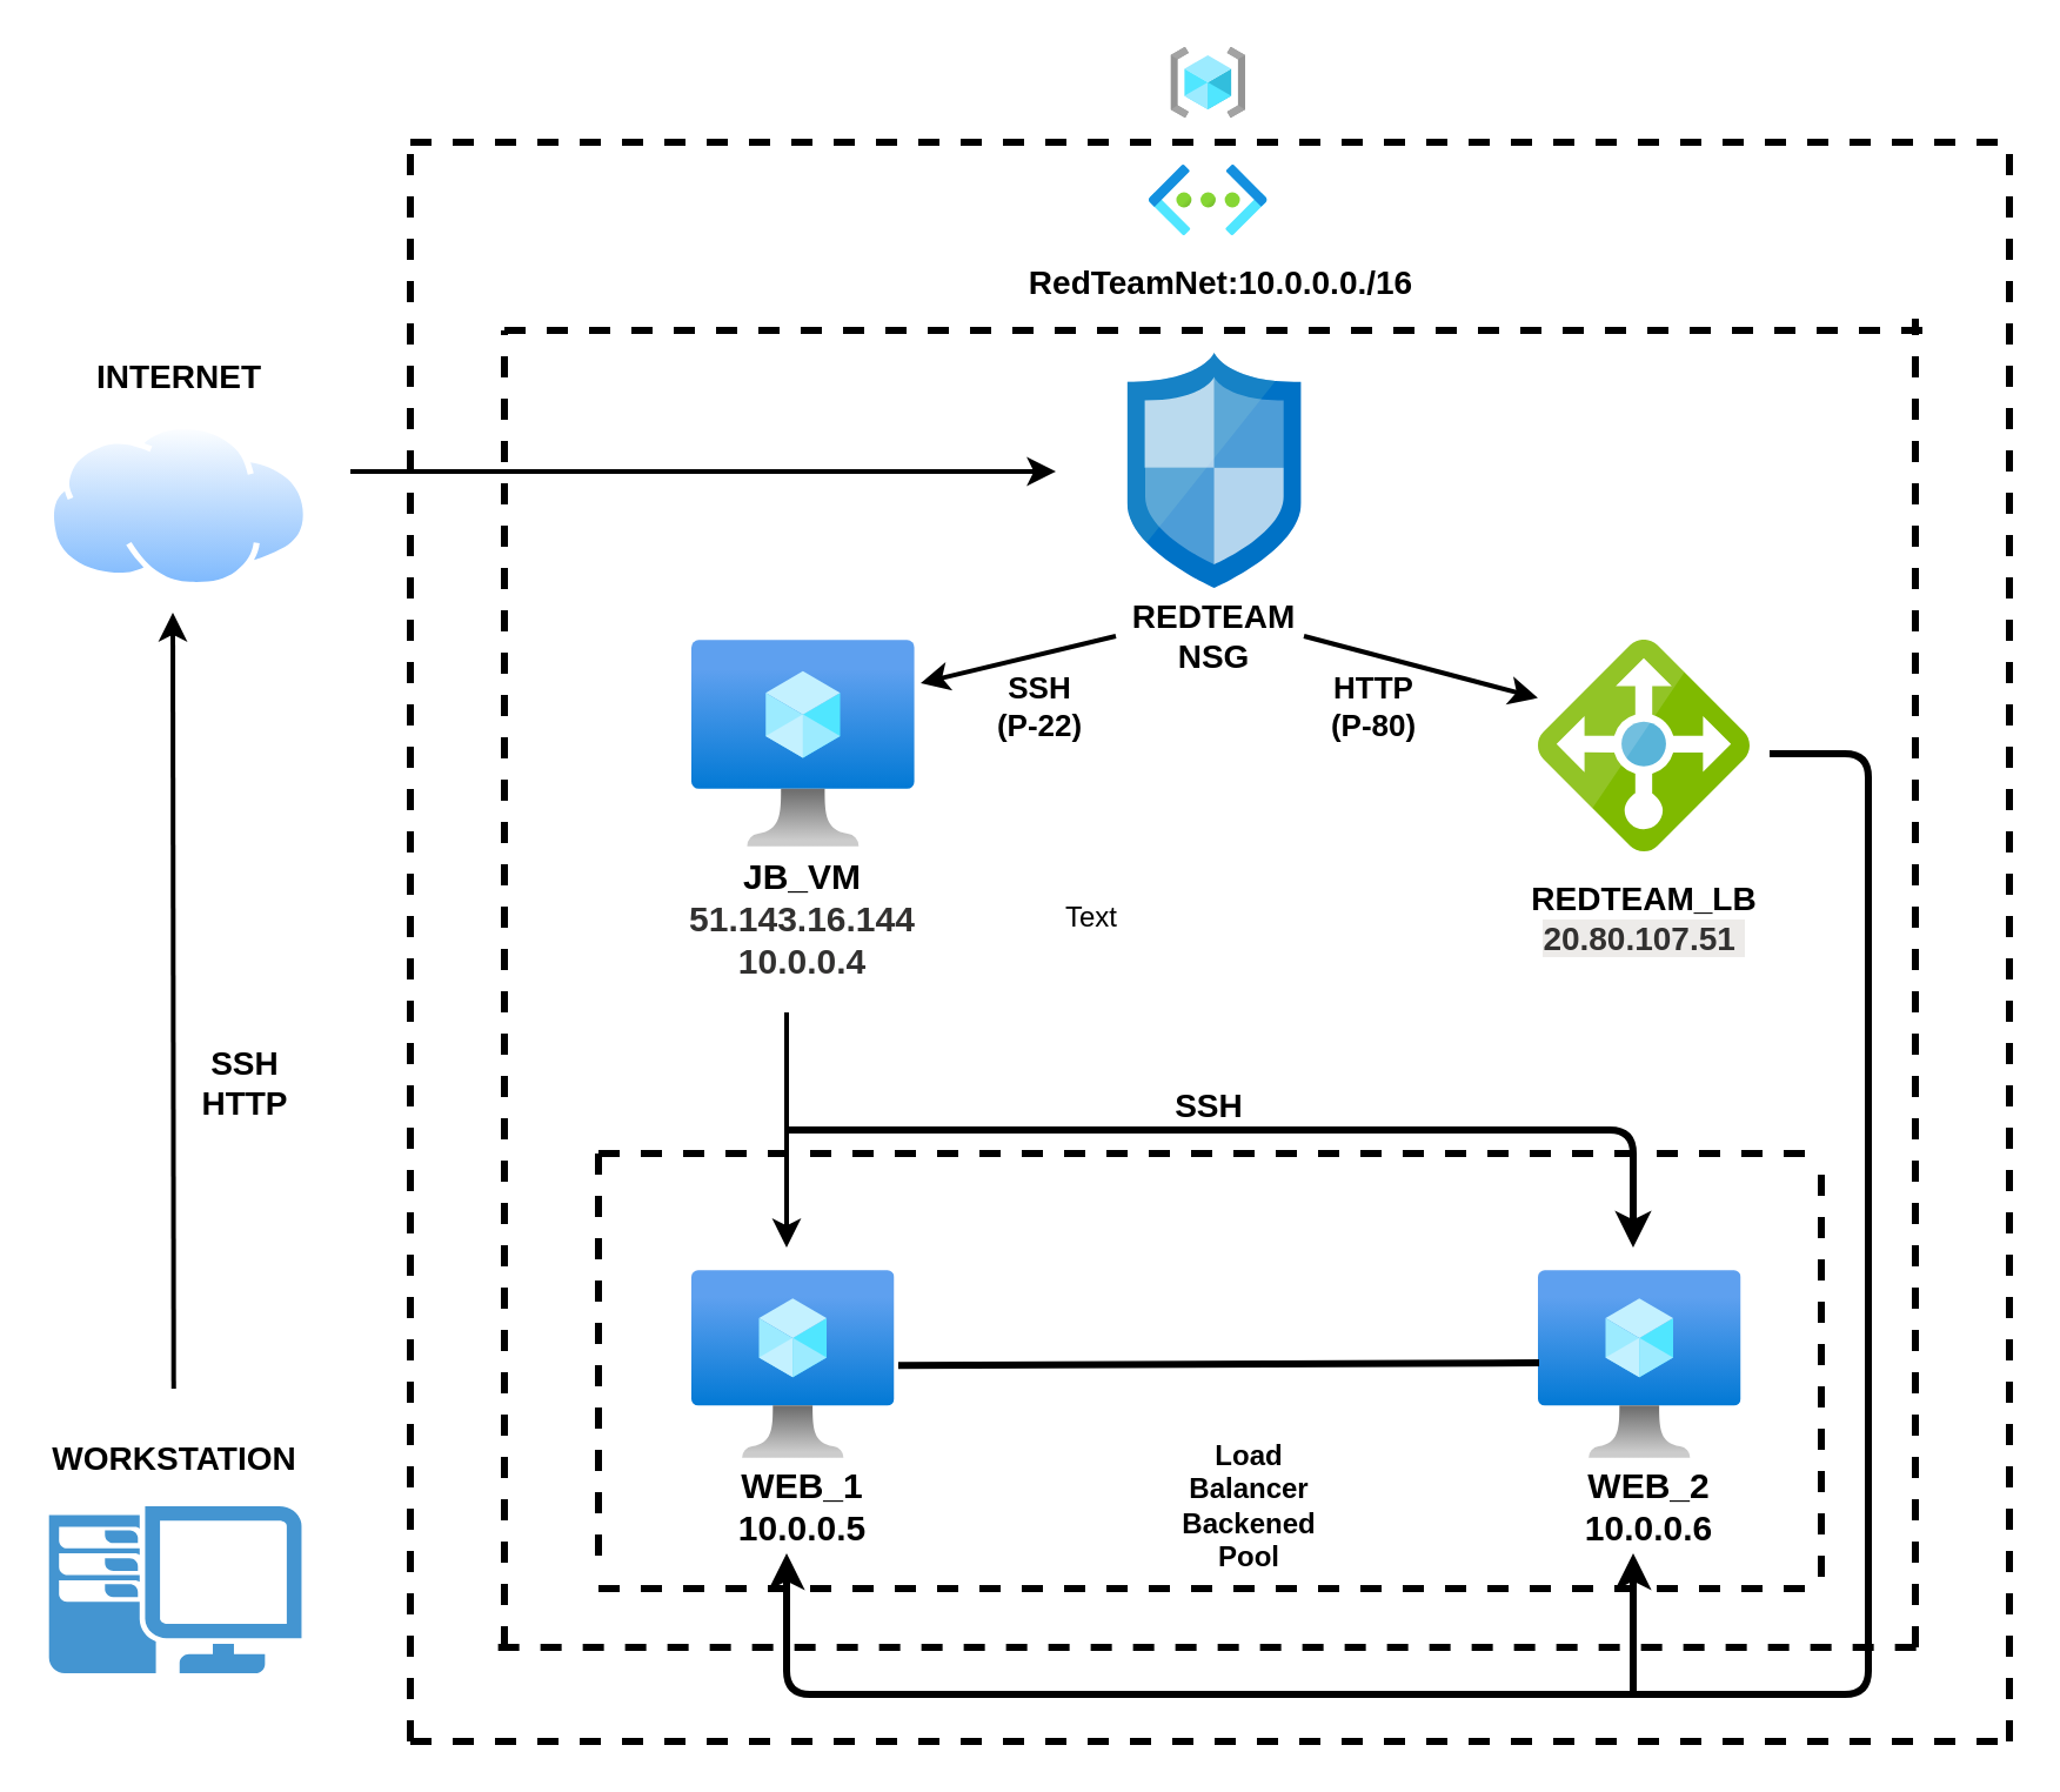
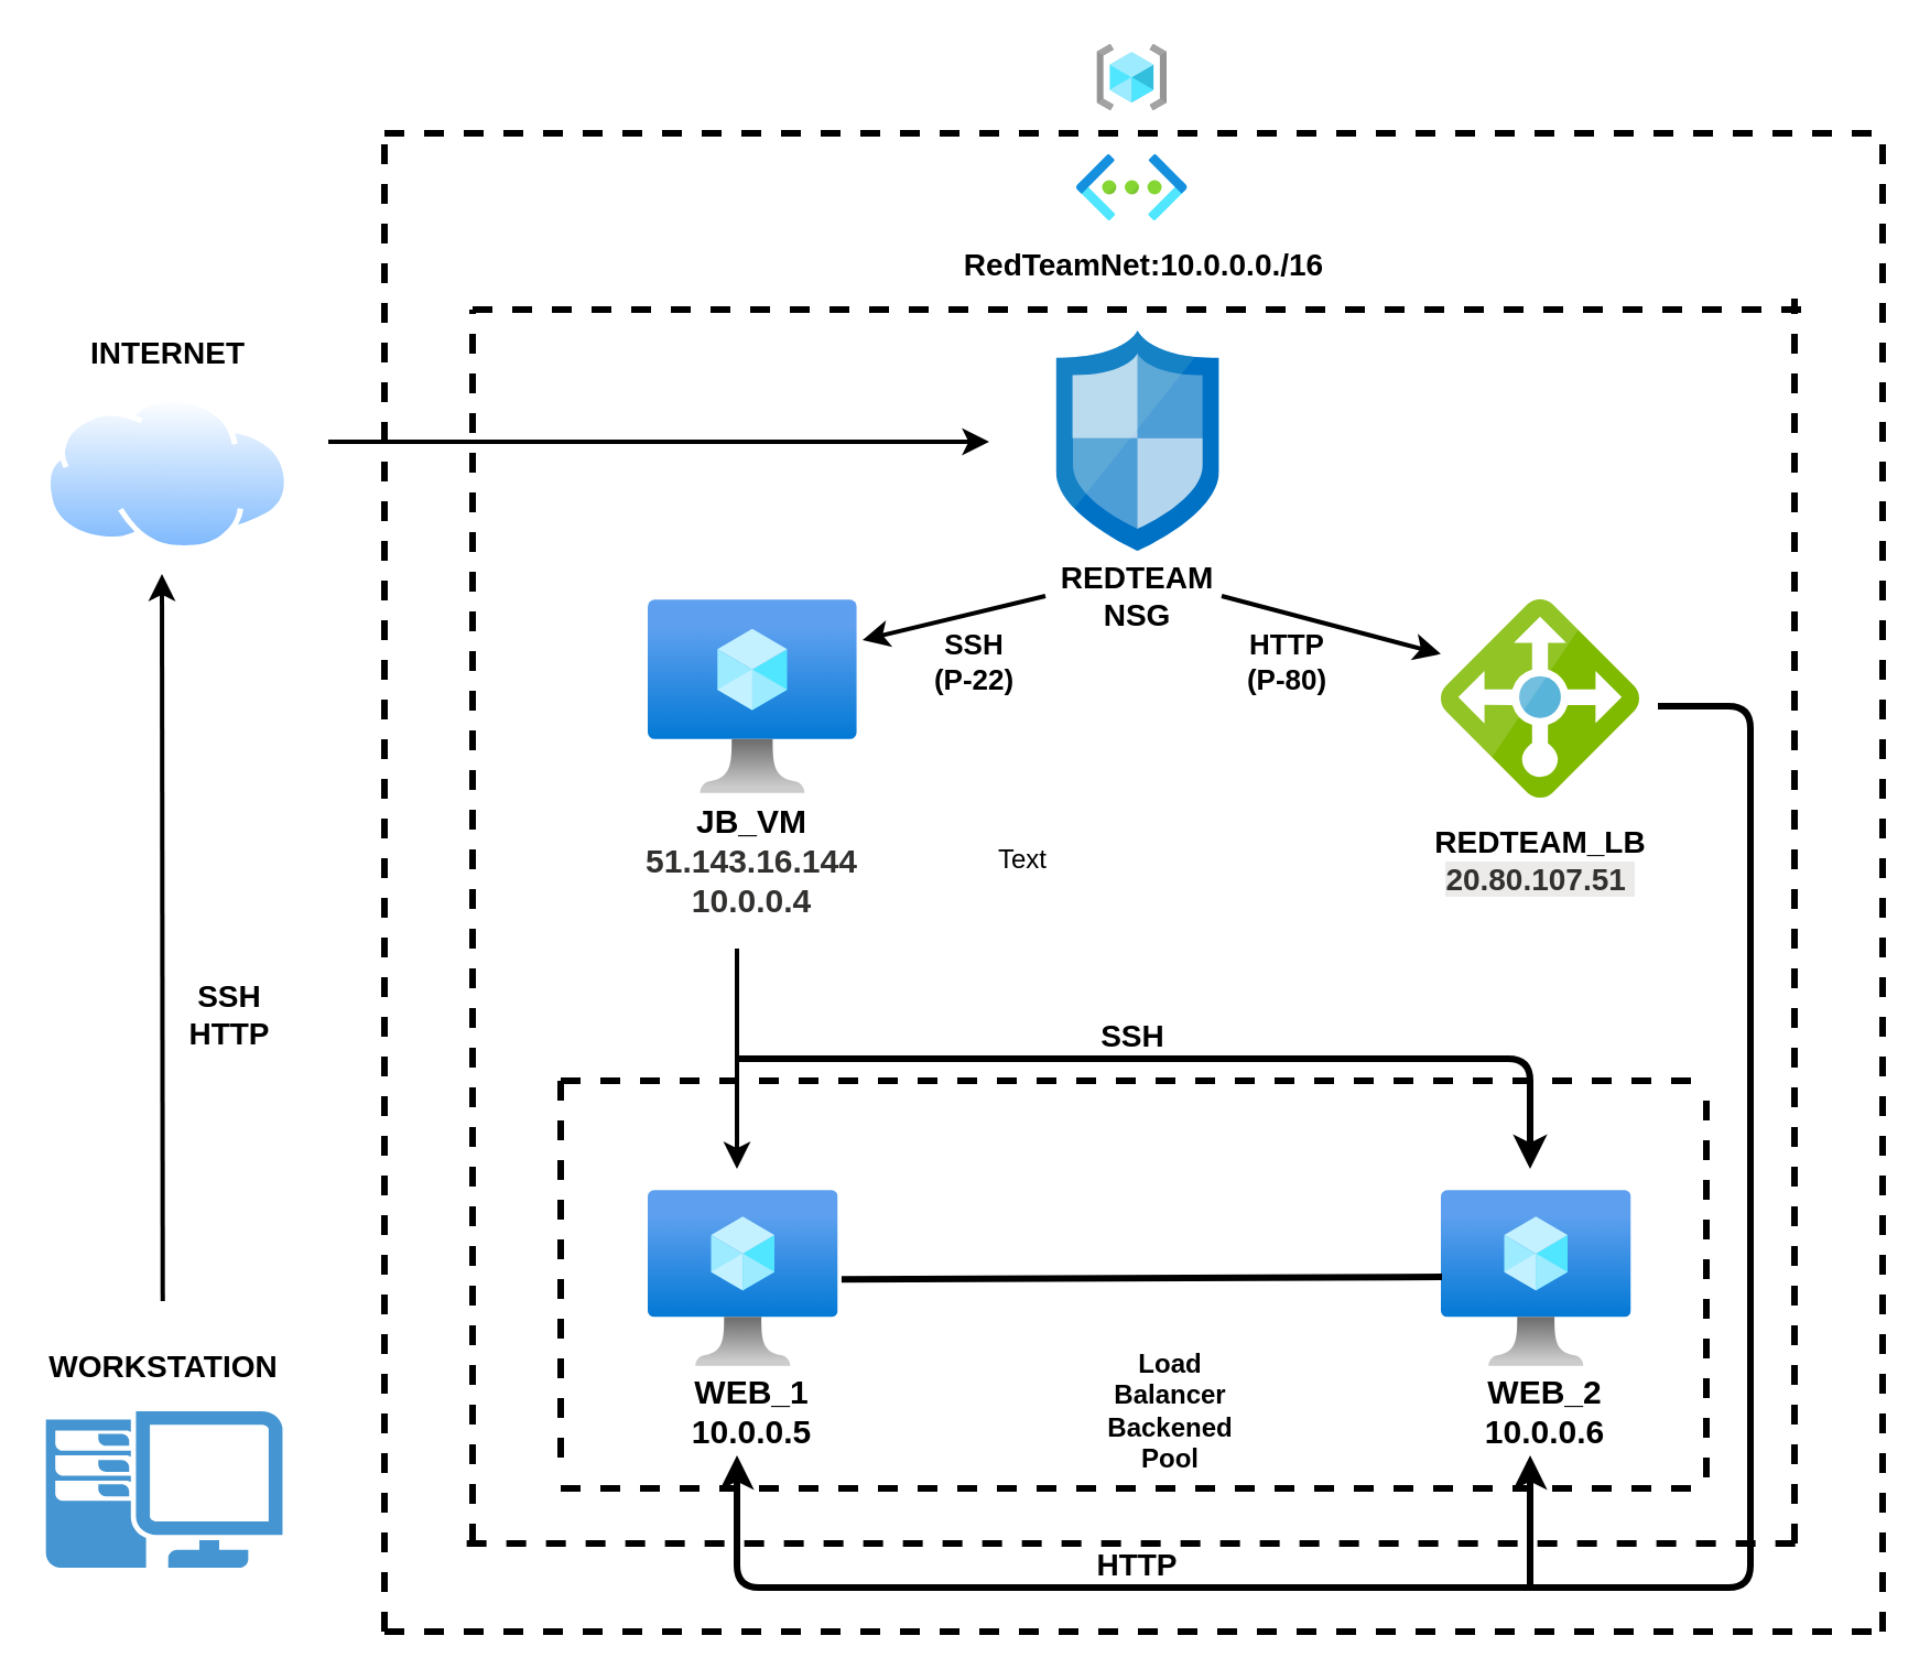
+ <mxCell id="44" value="&lt;b&gt;&lt;font style=&quot;font-size: 14px&quot;&gt;HTTP&lt;/font&gt;&lt;/b&gt;" style="text;html=1;strokeColor=none;fillColor=none;align=center;verticalAlign=middle;whiteSpace=wrap;rounded=0;fontSize=12;" vertex="1" parent="1"><mxGeometry x="496.32" y="700" width="40" height="20" as="geometry" /></mxCell>
